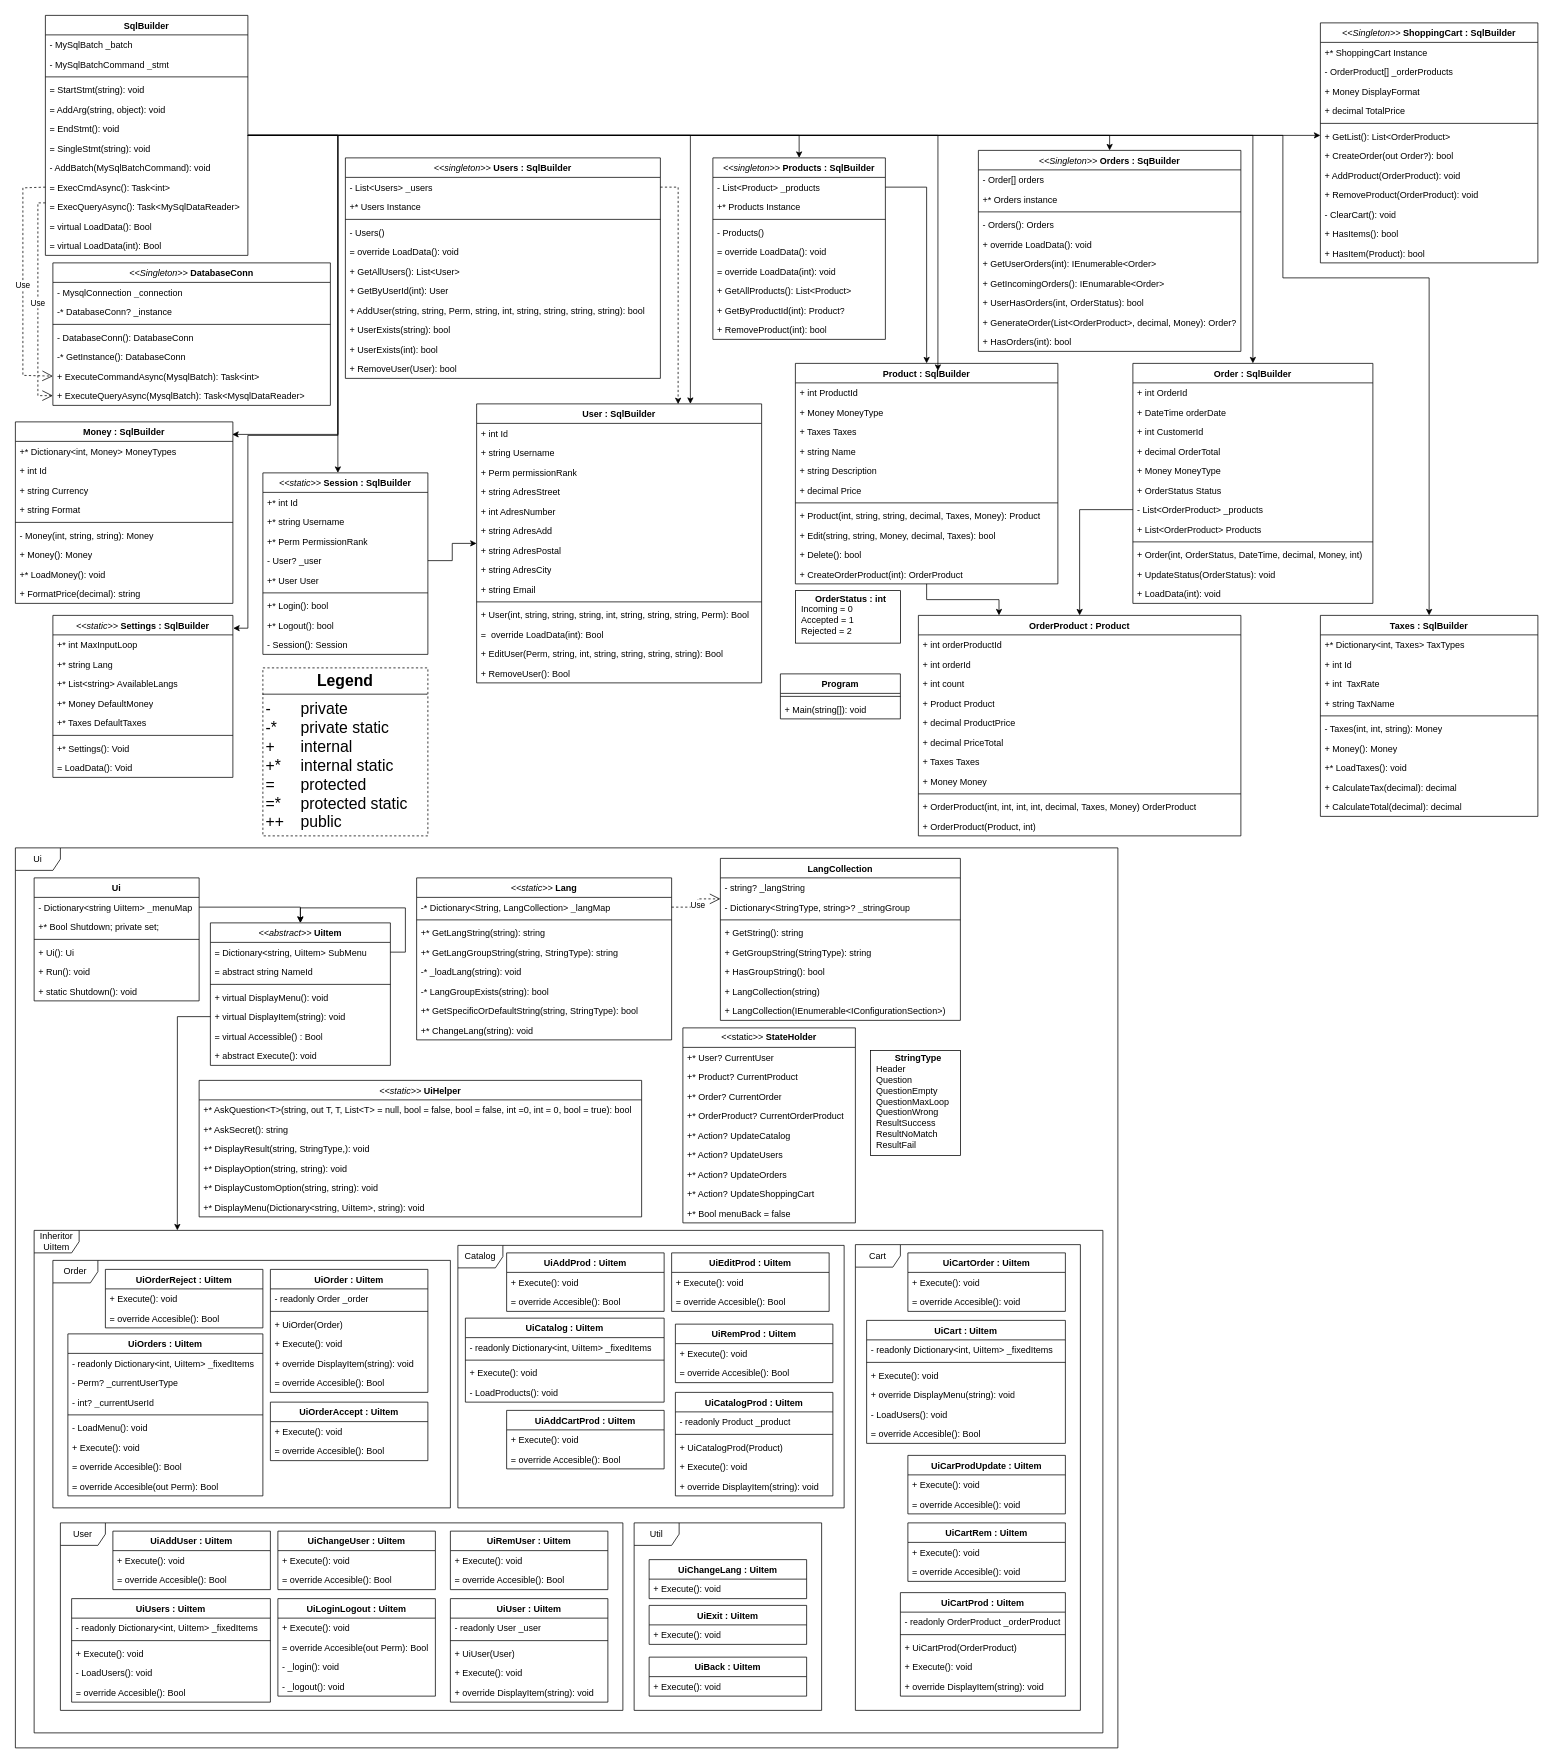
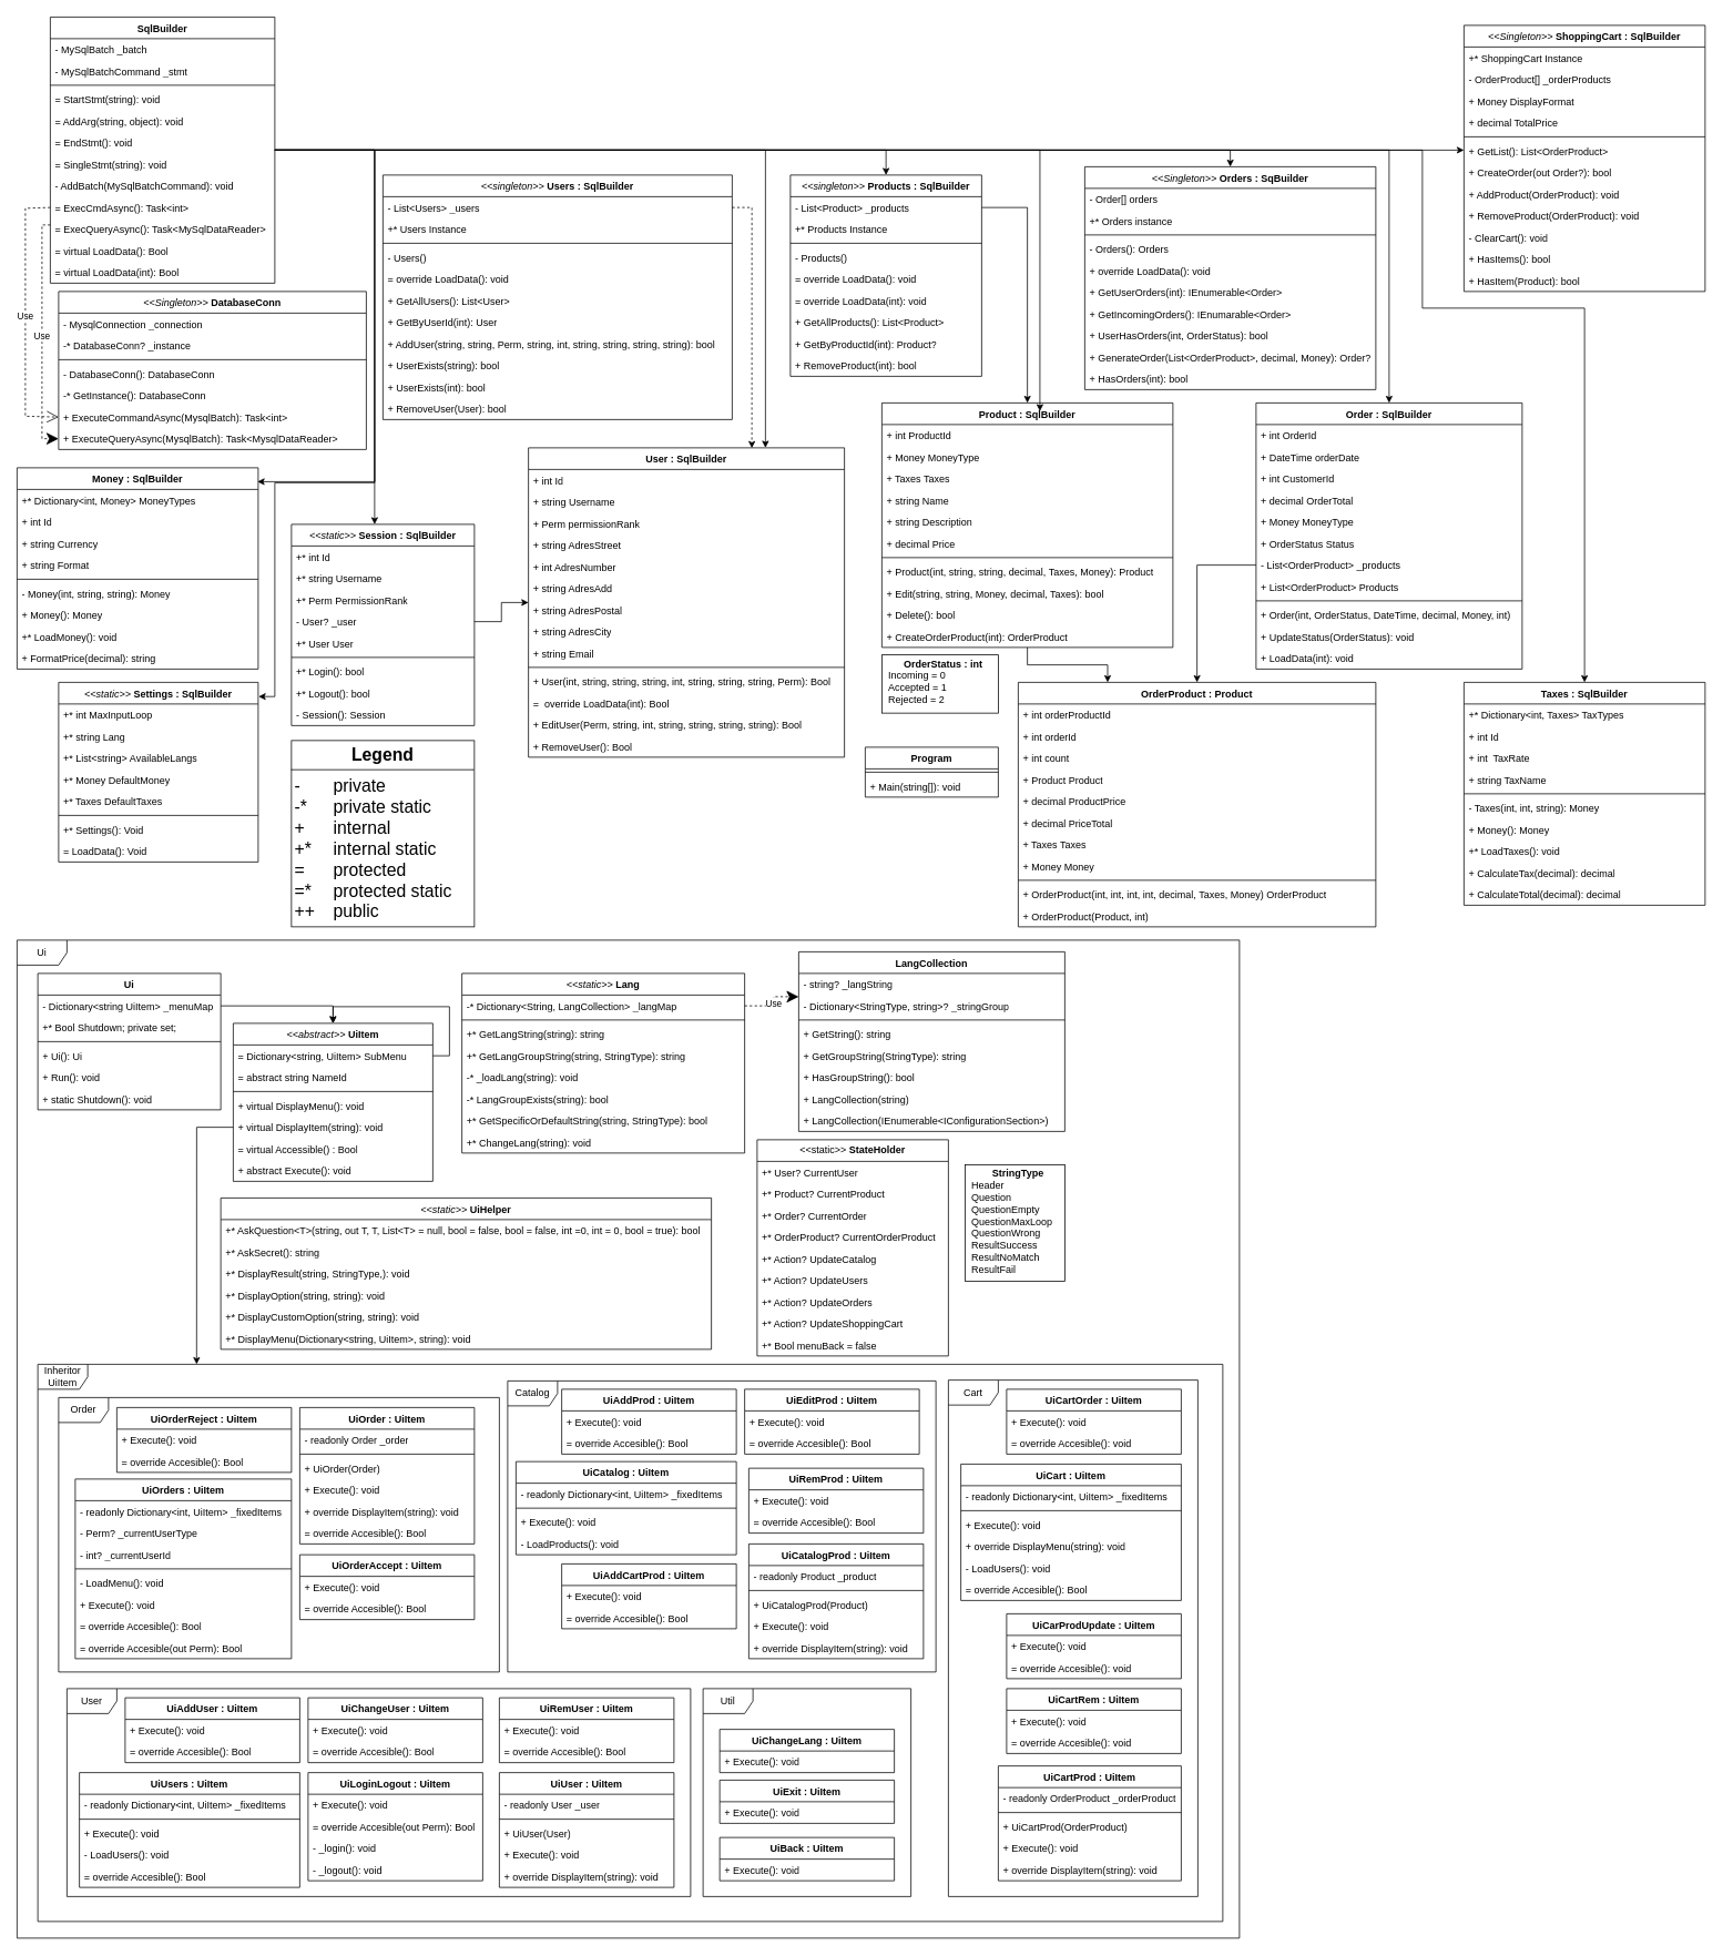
- <mxCell id="54" value="Use" style="endArrow=open;endSize=12;dashed=1;html=1;rounded=0;edgeStyle=orthogonalEdgeStyle;entryX=0;entryY=0.5;entryDx=0;entryDy=0;" parent="1" source="29" target="52" edge="1"><mxGeometry width="160" relative="1" as="geometry"><mxPoint x="490" y="320" as="sourcePoint" /><mxPoint x="110" y="513" as="targetPoint" /><Array as="points"><mxPoint x="50" y="270" /><mxPoint x="50" y="527" /></Array></mxGeometry></mxCell>
+ <mxCell id="54" value="Use" style="endArrow=classic;endSize=12;dashed=1;html=1;rounded=0;edgeStyle=orthogonalEdgeStyle;entryX=0;entryY=0.5;entryDx=0;entryDy=0;" parent="1" source="29" target="52" edge="1"><mxGeometry width="160" relative="1" as="geometry"><mxPoint x="490" y="320" as="sourcePoint" /><mxPoint x="110" y="513" as="targetPoint" /><Array as="points"><mxPoint x="50" y="270" /><mxPoint x="50" y="527" /></Array></mxGeometry></mxCell>
- <mxCell id="170" value="&lt;p style=&quot;margin:0px;margin-top:4px;text-align:center;&quot;&gt;&lt;b style=&quot;&quot;&gt;&lt;font style=&quot;font-size: 21px;&quot;&gt;Legend&lt;/font&gt;&lt;/b&gt;&lt;/p&gt;&lt;hr size=&quot;1&quot; style=&quot;border-style:solid;&quot;&gt;&lt;p style=&quot;margin:0px;margin-left:4px;&quot;&gt;&lt;font style=&quot;font-size: 21px;&quot;&gt;-&lt;span style=&quot;white-space: pre;&quot;&gt;&#09;&lt;/span&gt;private&lt;/font&gt;&lt;/p&gt;&lt;p style=&quot;margin:0px;margin-left:4px;&quot;&gt;&lt;font style=&quot;font-size: 21px;&quot;&gt;-*&lt;span style=&quot;white-space: pre;&quot;&gt;&#09;&lt;/span&gt;private static&lt;/font&gt;&lt;/p&gt;&lt;p style=&quot;margin:0px;margin-left:4px;&quot;&gt;&lt;font style=&quot;font-size: 21px;&quot;&gt;+&lt;span style=&quot;white-space: pre;&quot;&gt;&#09;&lt;/span&gt;internal&lt;/font&gt;&lt;/p&gt;&lt;p style=&quot;margin:0px;margin-left:4px;&quot;&gt;&lt;font style=&quot;font-size: 21px;&quot;&gt;+*&amp;nbsp; &lt;span style=&quot;white-space: pre;&quot;&gt;&#09;&lt;/span&gt;internal static&lt;/font&gt;&lt;/p&gt;&lt;p style=&quot;margin:0px;margin-left:4px;&quot;&gt;&lt;font style=&quot;font-size: 21px;&quot;&gt;=&amp;nbsp; &amp;nbsp;&lt;span style=&quot;white-space: pre;&quot;&gt;&#09;&lt;/span&gt;protected&lt;/font&gt;&lt;/p&gt;&lt;p style=&quot;margin:0px;margin-left:4px;&quot;&gt;&lt;font style=&quot;font-size: 21px;&quot;&gt;=*&amp;nbsp; &lt;span style=&quot;white-space: pre;&quot;&gt;&#09;&lt;/span&gt;protected static&lt;/font&gt;&lt;/p&gt;&lt;p style=&quot;margin:0px;margin-left:4px;&quot;&gt;&lt;font style=&quot;font-size: 21px;&quot;&gt;++&lt;span style=&quot;white-space: pre;&quot;&gt;&#09;&lt;/span&gt;public&lt;/font&gt;&lt;/p&gt;" style="verticalAlign=top;align=left;overflow=fill;html=1;whiteSpace=wrap;dashed=1;" parent="1" vertex="1"><mxGeometry x="350" y="890" width="220" height="224" as="geometry" /></mxCell>
+ <mxCell id="170" value="&lt;p style=&quot;margin:0px;margin-top:4px;text-align:center;&quot;&gt;&lt;b style=&quot;&quot;&gt;&lt;font style=&quot;font-size: 21px;&quot;&gt;Legend&lt;/font&gt;&lt;/b&gt;&lt;/p&gt;&lt;hr size=&quot;1&quot; style=&quot;border-style:solid;&quot;&gt;&lt;p style=&quot;margin:0px;margin-left:4px;&quot;&gt;&lt;font style=&quot;font-size: 21px;&quot;&gt;-&lt;span style=&quot;white-space: pre;&quot;&gt;&#09;&lt;/span&gt;private&lt;/font&gt;&lt;/p&gt;&lt;p style=&quot;margin:0px;margin-left:4px;&quot;&gt;&lt;font style=&quot;font-size: 21px;&quot;&gt;-*&lt;span style=&quot;white-space: pre;&quot;&gt;&#09;&lt;/span&gt;private static&lt;/font&gt;&lt;/p&gt;&lt;p style=&quot;margin:0px;margin-left:4px;&quot;&gt;&lt;font style=&quot;font-size: 21px;&quot;&gt;+&lt;span style=&quot;white-space: pre;&quot;&gt;&#09;&lt;/span&gt;internal&lt;/font&gt;&lt;/p&gt;&lt;p style=&quot;margin:0px;margin-left:4px;&quot;&gt;&lt;font style=&quot;font-size: 21px;&quot;&gt;+*&amp;nbsp; &lt;span style=&quot;white-space: pre;&quot;&gt;&#09;&lt;/span&gt;internal static&lt;/font&gt;&lt;/p&gt;&lt;p style=&quot;margin:0px;margin-left:4px;&quot;&gt;&lt;font style=&quot;font-size: 21px;&quot;&gt;=&amp;nbsp; &amp;nbsp;&lt;span style=&quot;white-space: pre;&quot;&gt;&#09;&lt;/span&gt;protected&lt;/font&gt;&lt;/p&gt;&lt;p style=&quot;margin:0px;margin-left:4px;&quot;&gt;&lt;font style=&quot;font-size: 21px;&quot;&gt;=*&amp;nbsp; &lt;span style=&quot;white-space: pre;&quot;&gt;&#09;&lt;/span&gt;protected static&lt;/font&gt;&lt;/p&gt;&lt;p style=&quot;margin:0px;margin-left:4px;&quot;&gt;&lt;font style=&quot;font-size: 21px;&quot;&gt;++&lt;span style=&quot;white-space: pre;&quot;&gt;&#09;&lt;/span&gt;public&lt;/font&gt;&lt;/p&gt;" style="verticalAlign=top;align=left;overflow=fill;html=1;whiteSpace=wrap;" parent="1" vertex="1"><mxGeometry x="350" y="890" width="220" height="224" as="geometry" /></mxCell>
- <mxCell id="147" value="Use" style="endArrow=open;endSize=12;dashed=1;html=1;rounded=0;exitX=1;exitY=0.5;exitDx=0;exitDy=0;entryX=0;entryY=0.25;entryDx=0;entryDy=0;edgeStyle=elbowEdgeStyle;" parent="1" source="130" target="138" edge="1"><mxGeometry width="160" relative="1" as="geometry"><mxPoint x="560" y="1408" as="sourcePoint" /><mxPoint x="720" y="1408" as="targetPoint" /><Array as="points"><mxPoint x="930" y="1220" /><mxPoint x="40" y="1568" /></Array></mxGeometry></mxCell>
+ <mxCell id="147" value="Use" style="endArrow=classic;endSize=12;dashed=1;html=1;rounded=0;exitX=1;exitY=0.5;exitDx=0;exitDy=0;entryX=0;entryY=0.25;entryDx=0;entryDy=0;edgeStyle=elbowEdgeStyle;" parent="1" source="130" target="138" edge="1"><mxGeometry width="160" relative="1" as="geometry"><mxPoint x="560" y="1408" as="sourcePoint" /><mxPoint x="720" y="1408" as="targetPoint" /><Array as="points"><mxPoint x="930" y="1220" /><mxPoint x="40" y="1568" /></Array></mxGeometry></mxCell>
